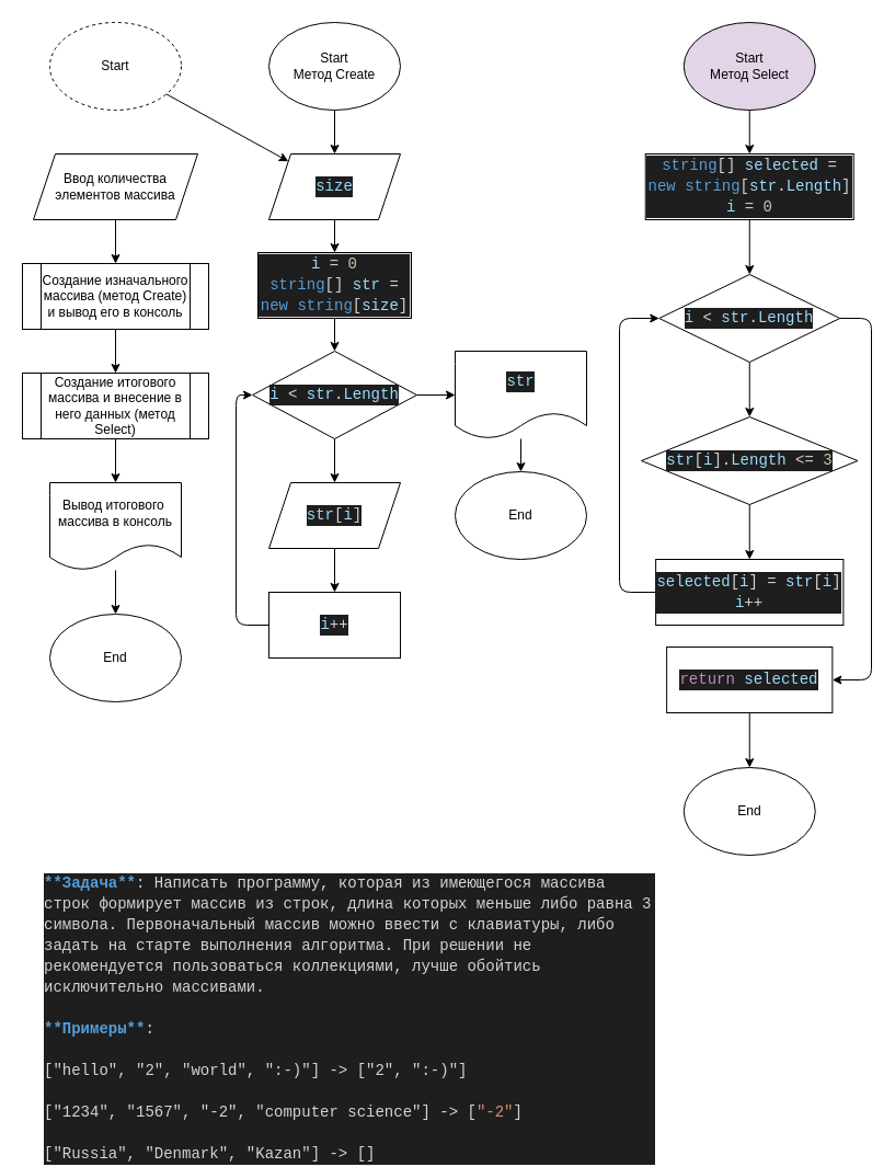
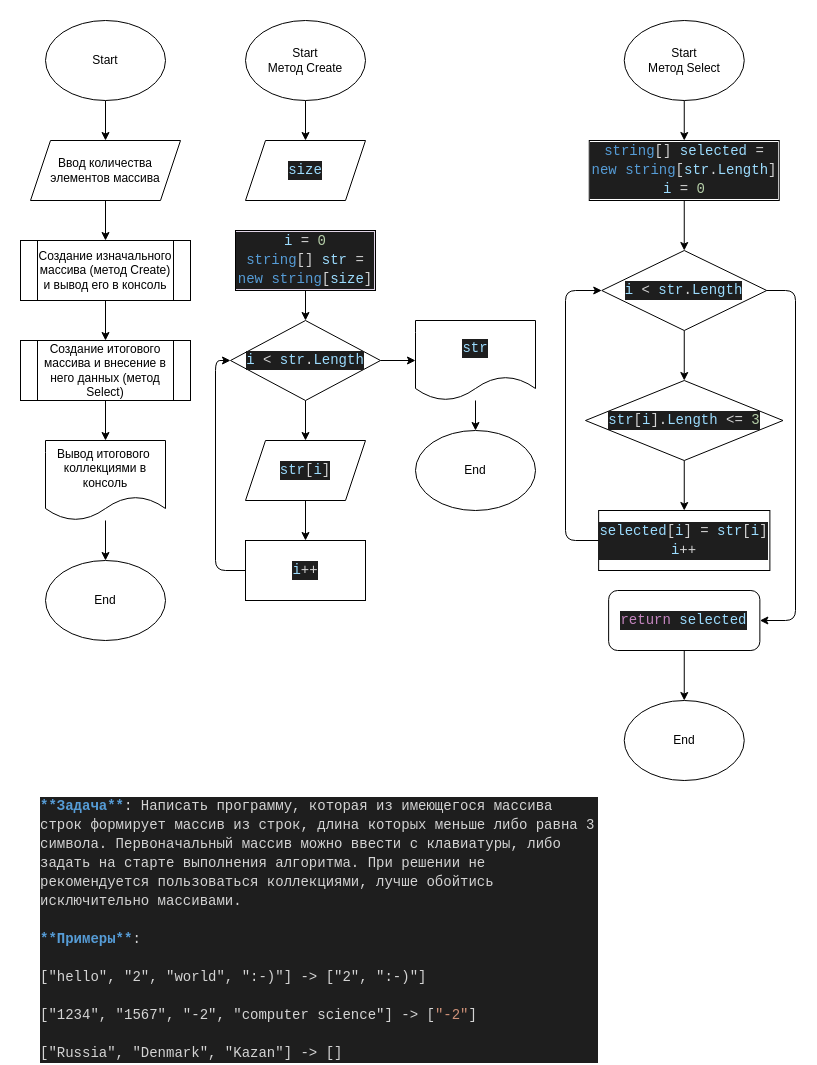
- <mxCell id="3" value="Start" style="ellipse;whiteSpace=wrap;html=1;dashed=1;" vertex="1" parent="1"><mxGeometry x="45" y="20" width="120" height="80" as="geometry" /></mxCell>
+ <mxCell id="3" value="Start" style="ellipse;whiteSpace=wrap;html=1;" vertex="1" parent="1"><mxGeometry x="45" y="20" width="120" height="80" as="geometry" /></mxCell>
- <mxCell id="30" value="Start&lt;br&gt;Метод Select" style="ellipse;whiteSpace=wrap;html=1;fillColor=#e1d5e7;" vertex="1" parent="1"><mxGeometry x="623.75" y="20" width="120" height="80" as="geometry" /></mxCell>
+ <mxCell id="30" value="Start&lt;br&gt;Метод Select" style="ellipse;whiteSpace=wrap;html=1;" vertex="1" parent="1"><mxGeometry x="623.75" y="20" width="120" height="80" as="geometry" /></mxCell>
- <mxCell id="2" style="edgeStyle=none;html=1;" edge="1" parent="1" source="3" target="25"><mxGeometry relative="1" as="geometry" /></mxCell>
+ <mxCell id="2" style="edgeStyle=none;html=1;" edge="1" parent="1" source="3" target="5"><mxGeometry relative="1" as="geometry" /></mxCell>
- <mxCell id="24" style="edgeStyle=none;html=1;entryX=0.5;entryY=0;entryDx=0;entryDy=0;" edge="1" parent="1" source="25" target="16"><mxGeometry relative="1" as="geometry" /></mxCell>
- <mxCell id="7" value="Вывод итогового&amp;nbsp;&lt;br&gt;массива в консоль" style="shape=document;whiteSpace=wrap;html=1;boundedLbl=1;" vertex="1" parent="1"><mxGeometry x="45" y="440" width="120" height="80" as="geometry" /></mxCell>
+ <mxCell id="7" value="Вывод итогового&amp;nbsp;&lt;br&gt;коллекциями в консоль" style="shape=document;whiteSpace=wrap;html=1;boundedLbl=1;" vertex="1" parent="1"><mxGeometry x="45" y="440" width="120" height="80" as="geometry" /></mxCell>
- <mxCell id="41" value="&lt;div style=&quot;color: rgb(212 , 212 , 212) ; background-color: rgb(30 , 30 , 30) ; font-family: &amp;#34;consolas&amp;#34; , &amp;#34;courier new&amp;#34; , monospace ; font-size: 14px ; line-height: 19px&quot;&gt;&lt;span style=&quot;color: #c586c0&quot;&gt;return&lt;/span&gt; &lt;span style=&quot;color: #9cdcfe&quot;&gt;selected&lt;/span&gt;&lt;/div&gt;" style="rounded=0;whiteSpace=wrap;html=1;" vertex="1" parent="1"><mxGeometry x="608.13" y="590" width="151.24" height="60" as="geometry" /></mxCell>
+ <mxCell id="41" value="&lt;div style=&quot;color: rgb(212 , 212 , 212) ; background-color: rgb(30 , 30 , 30) ; font-family: &amp;#34;consolas&amp;#34; , &amp;#34;courier new&amp;#34; , monospace ; font-size: 14px ; line-height: 19px&quot;&gt;&lt;span style=&quot;color: #c586c0&quot;&gt;return&lt;/span&gt; &lt;span style=&quot;color: #9cdcfe&quot;&gt;selected&lt;/span&gt;&lt;/div&gt;" style="whiteSpace=wrap;html=1;rounded=1;" vertex="1" parent="1"><mxGeometry x="608.13" y="590" width="151.24" height="60" as="geometry" /></mxCell>
